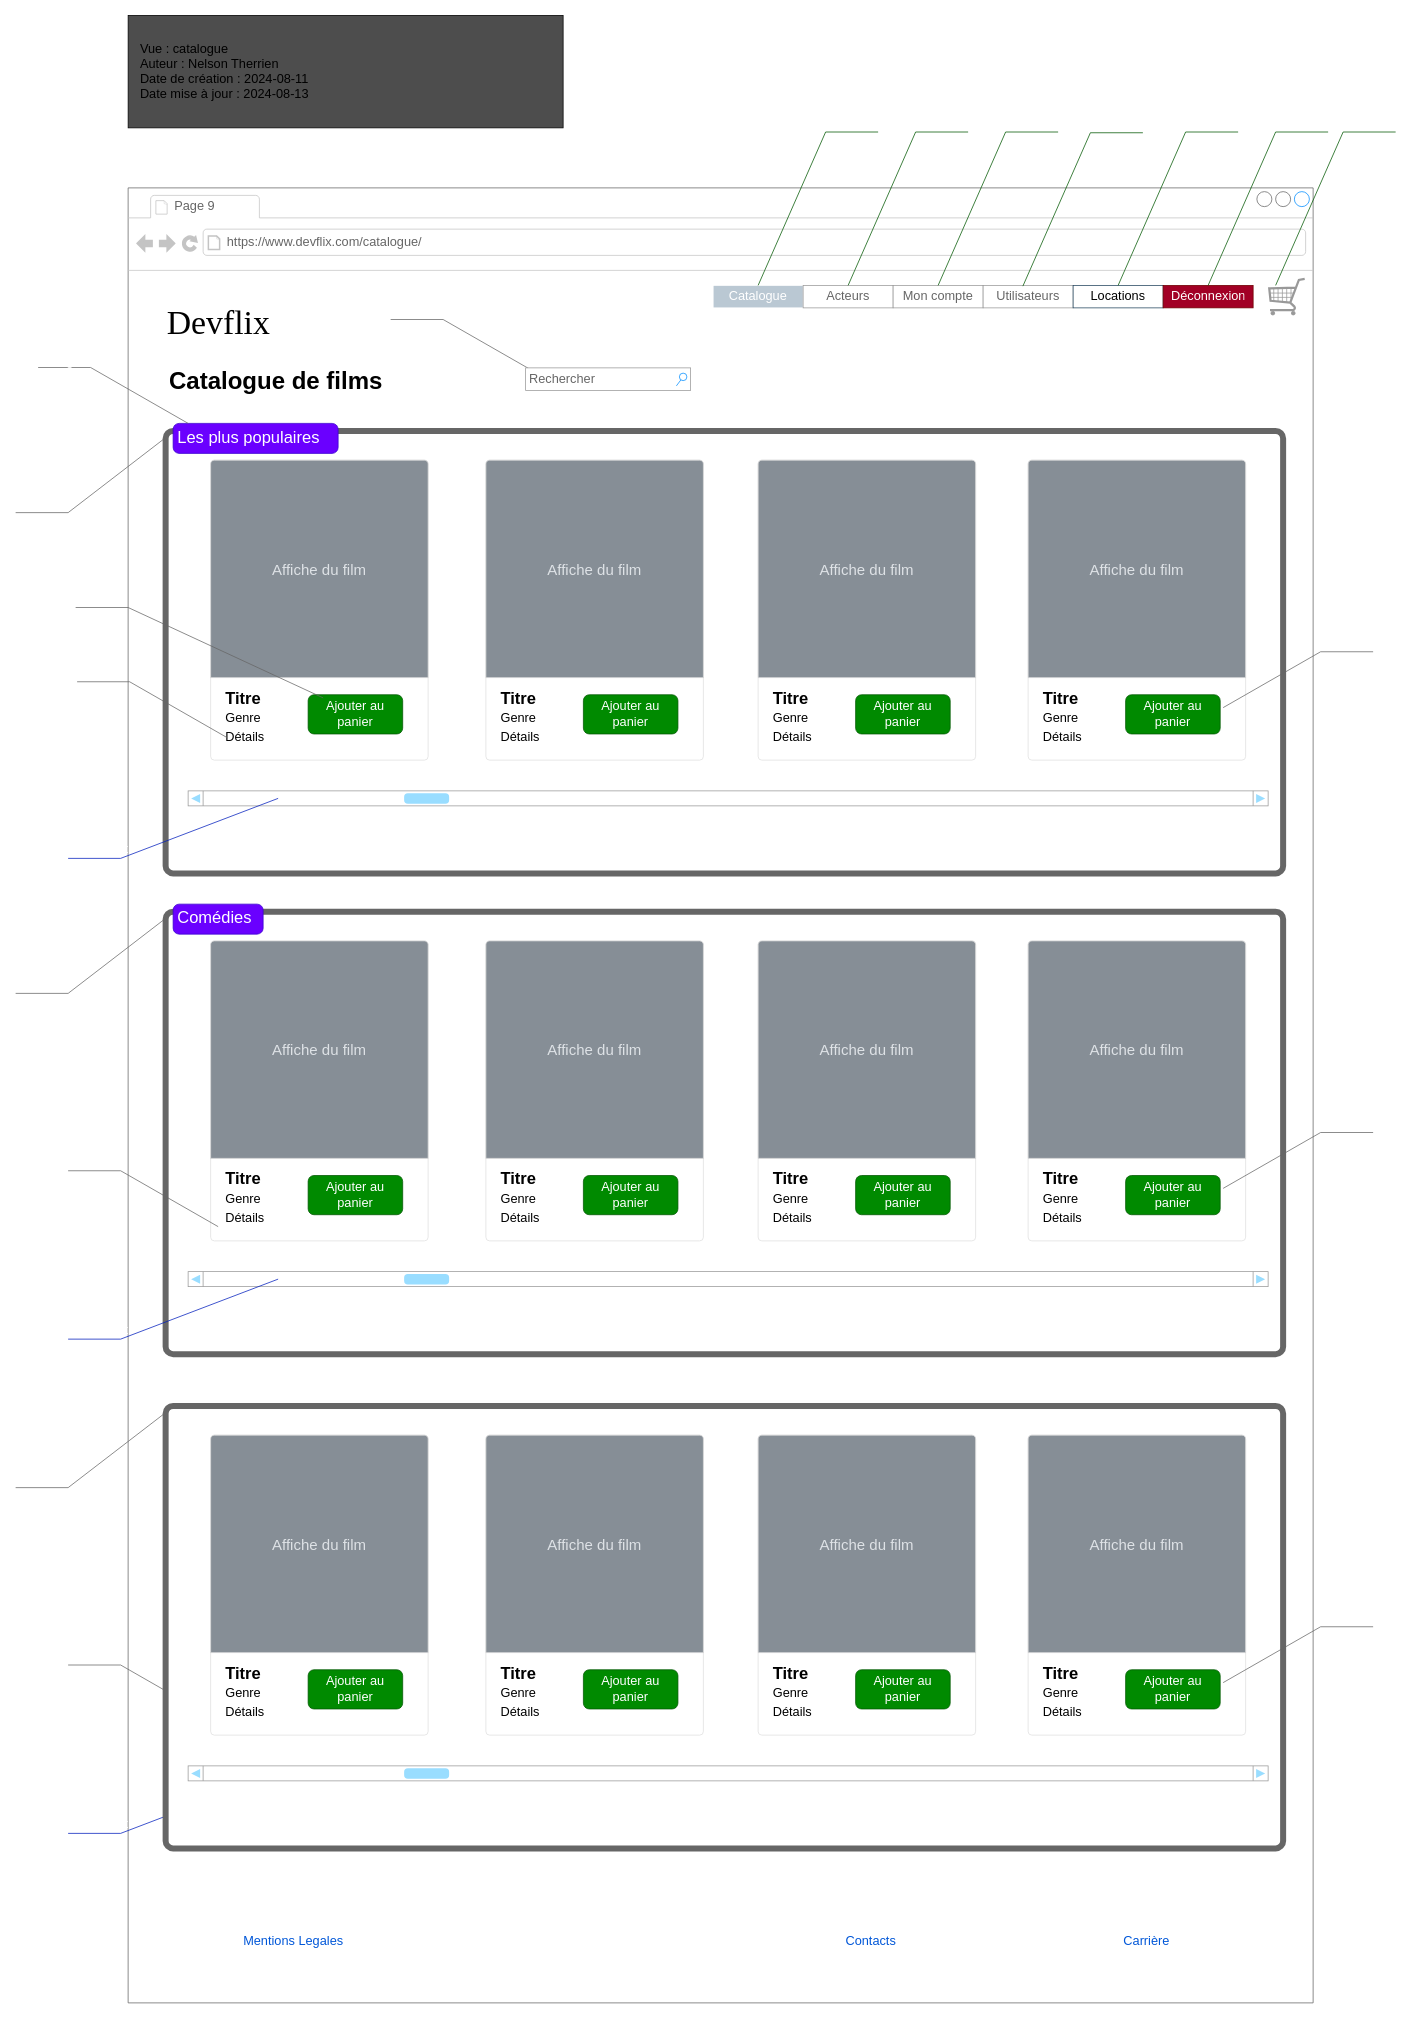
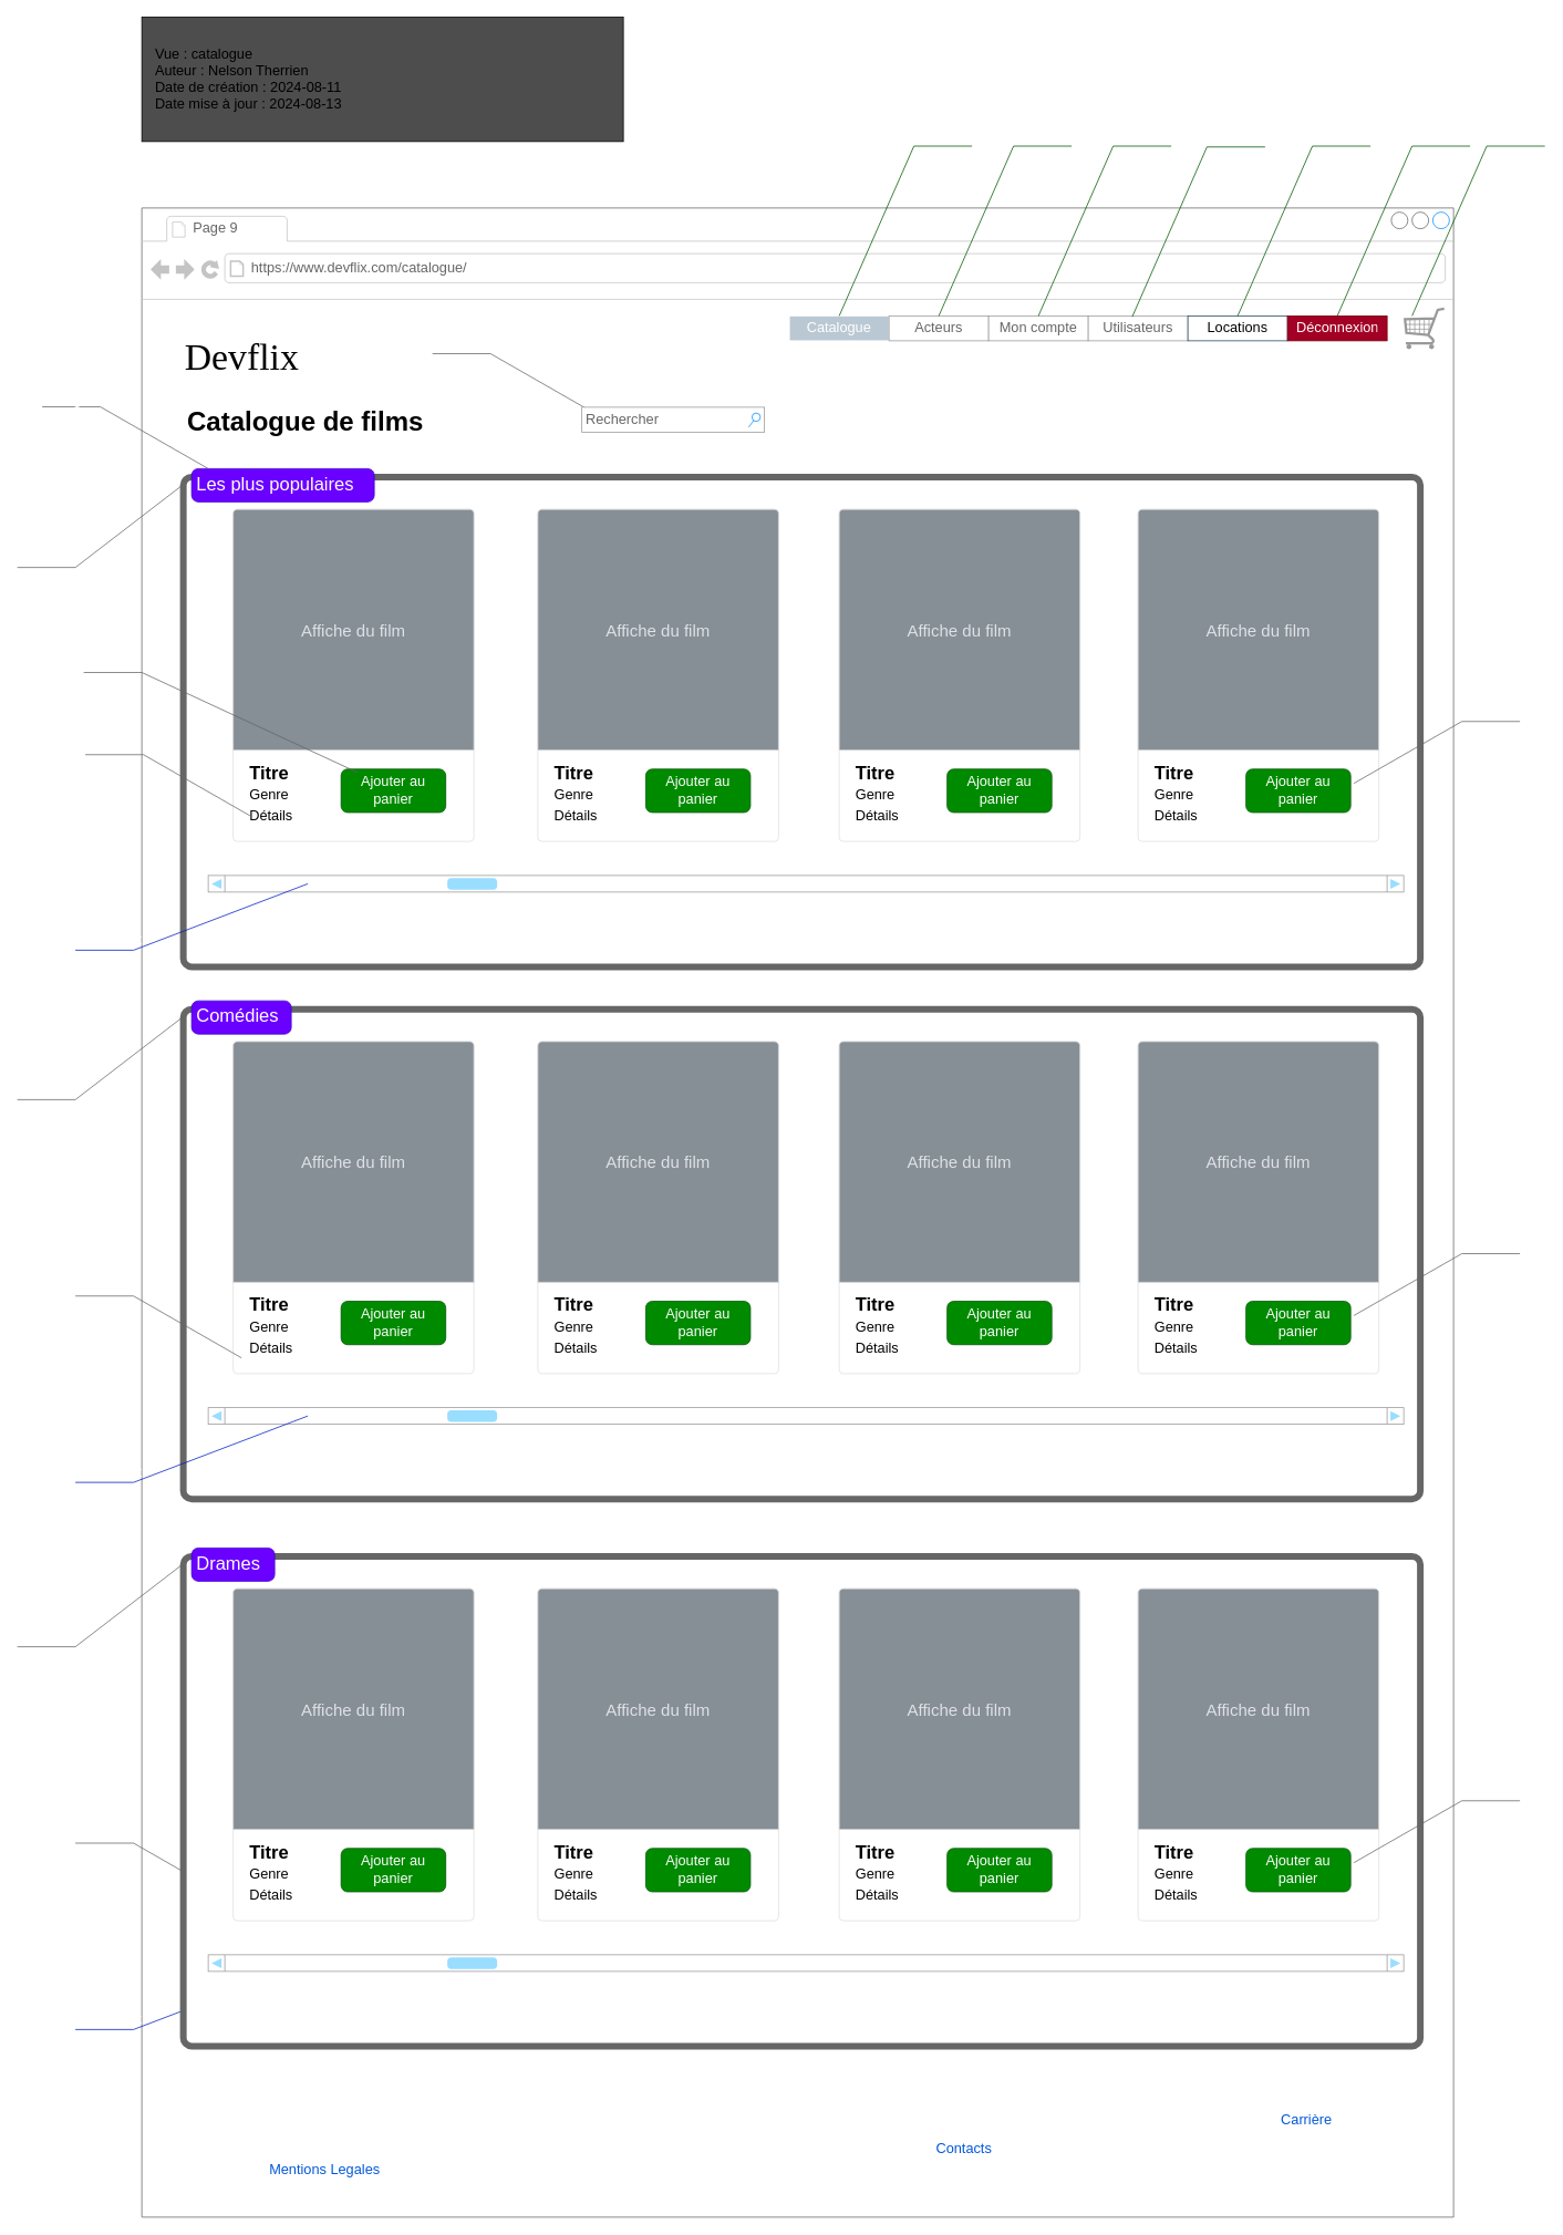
+ <mxCell id="58" value="Drames" style="shape=rect;strokeColor=#3700CC;fillColor=#6a00ff;strokeWidth=1;dashed=0;rounded=1;arcSize=20;fontSize=22;spacing=2;spacingTop=-2;align=left;autosize=1;spacingLeft=4;resizeWidth=0;resizeHeight=0;perimeter=none;html=1;whiteSpace=wrap;fontColor=#ffffff;" parent="57" vertex="1"><mxGeometry x="10" width="100" height="40" as="geometry" /></mxCell>
- <mxCell id="6" value="Mentions Legales" style="fillColor=none;strokeColor=none;html=1;fontColor=#0057D8;align=center;verticalAlign=middle;fontStyle=0;fontSize=17;" parent="2" vertex="1"><mxGeometry x="95" y="2300" width="250" height="75" as="geometry" /></mxCell>
+ <mxCell id="6" value="Mentions Legales" style="fillColor=none;strokeColor=none;html=1;fontColor=#0057D8;align=center;verticalAlign=middle;fontStyle=0;fontSize=17;" parent="2" vertex="1"><mxGeometry x="95" y="2325" width="250" height="75" as="geometry" /></mxCell>
- <mxCell id="8" value="Carrière&amp;nbsp;" style="fillColor=none;strokeColor=none;html=1;fontColor=#0057D8;align=center;verticalAlign=middle;fontStyle=0;fontSize=17;fontFamily=Helvetica;" parent="2" vertex="1"><mxGeometry x="1235" y="2300" width="250" height="75" as="geometry" /></mxCell>
+ <mxCell id="8" value="Carrière&amp;nbsp;" style="fillColor=none;strokeColor=none;html=1;fontColor=#0057D8;align=center;verticalAlign=middle;fontStyle=0;fontSize=17;fontFamily=Helvetica;" parent="2" vertex="1"><mxGeometry x="1280" y="2265" width="250" height="75" as="geometry" /></mxCell>
